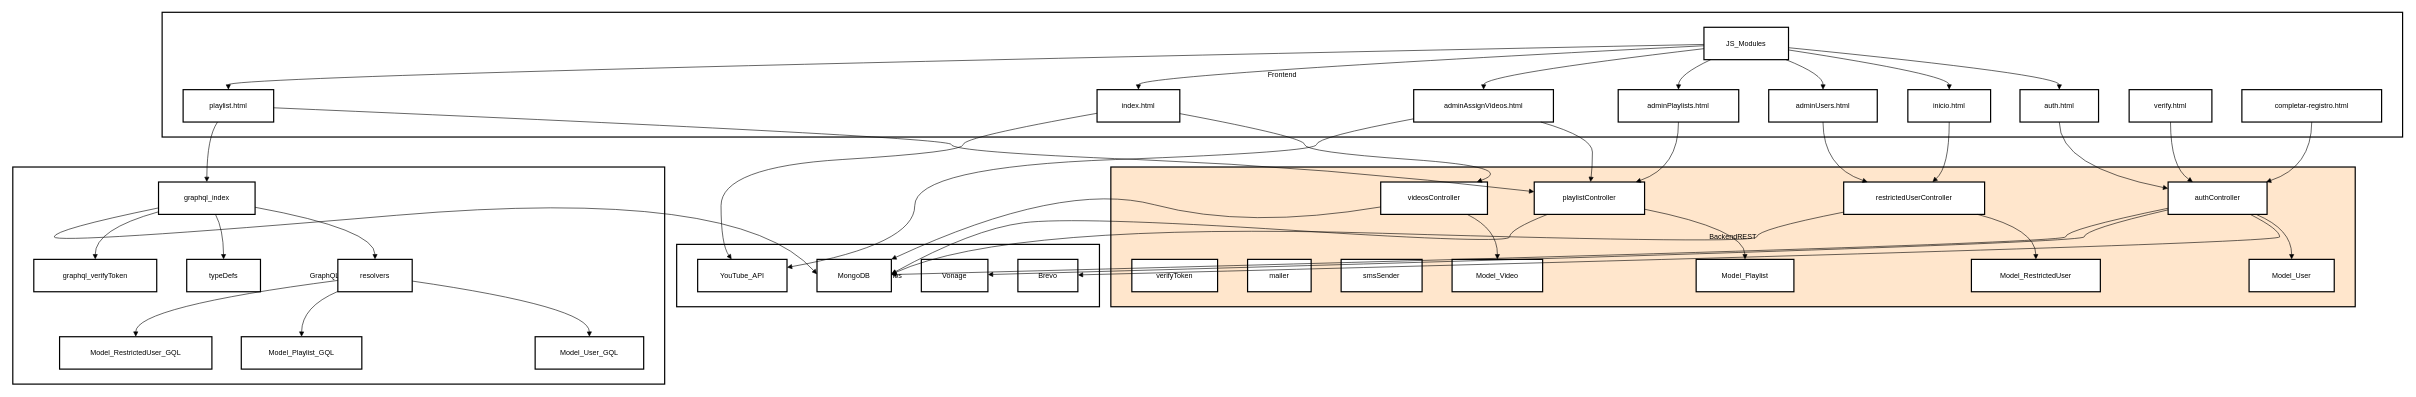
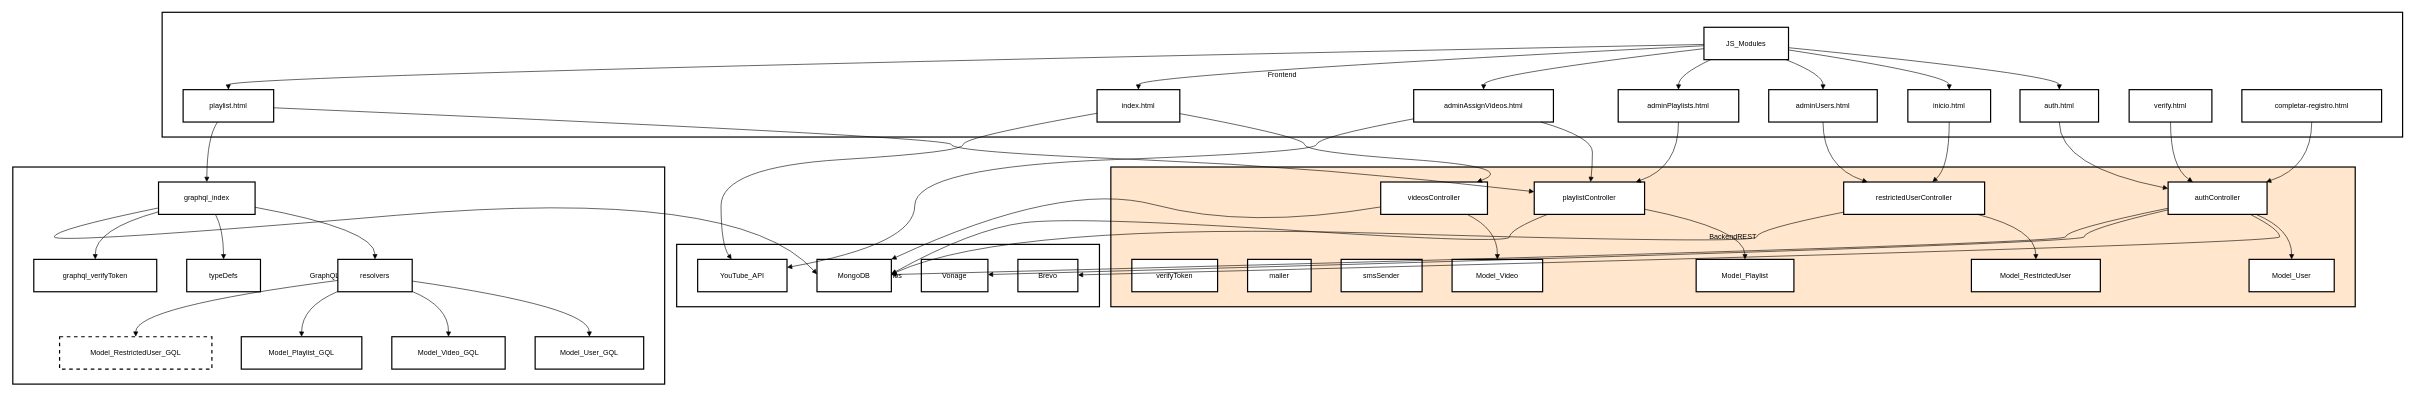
+ <mxCell id="70" value="" style="curved=1;startArrow=none;endArrow=block;exitX=1;exitY=0.99;entryX=0.5;entryY=0;rounded=0;" edge="1" parent="1" source="28" target="32"><mxGeometry relative="1" as="geometry"><Array as="points"><mxPoint x="747" y="511" /></Array></mxGeometry></mxCell>
- <mxCell id="34" value="Model_RestrictedUser_GQL" style="whiteSpace=wrap;strokeWidth=2;" vertex="1" parent="1"><mxGeometry x="98" y="561" width="254" height="54" as="geometry" /></mxCell>
+ <mxCell id="34" value="Model_RestrictedUser_GQL" style="whiteSpace=wrap;strokeWidth=2;dashed=1;" vertex="1" parent="1"><mxGeometry x="98" y="561" width="254" height="54" as="geometry" /></mxCell>
+ <mxCell id="32" value="Model_Video_GQL" style="whiteSpace=wrap;strokeWidth=2;" vertex="1" parent="1"><mxGeometry x="652" y="561" width="189" height="54" as="geometry" /></mxCell>
